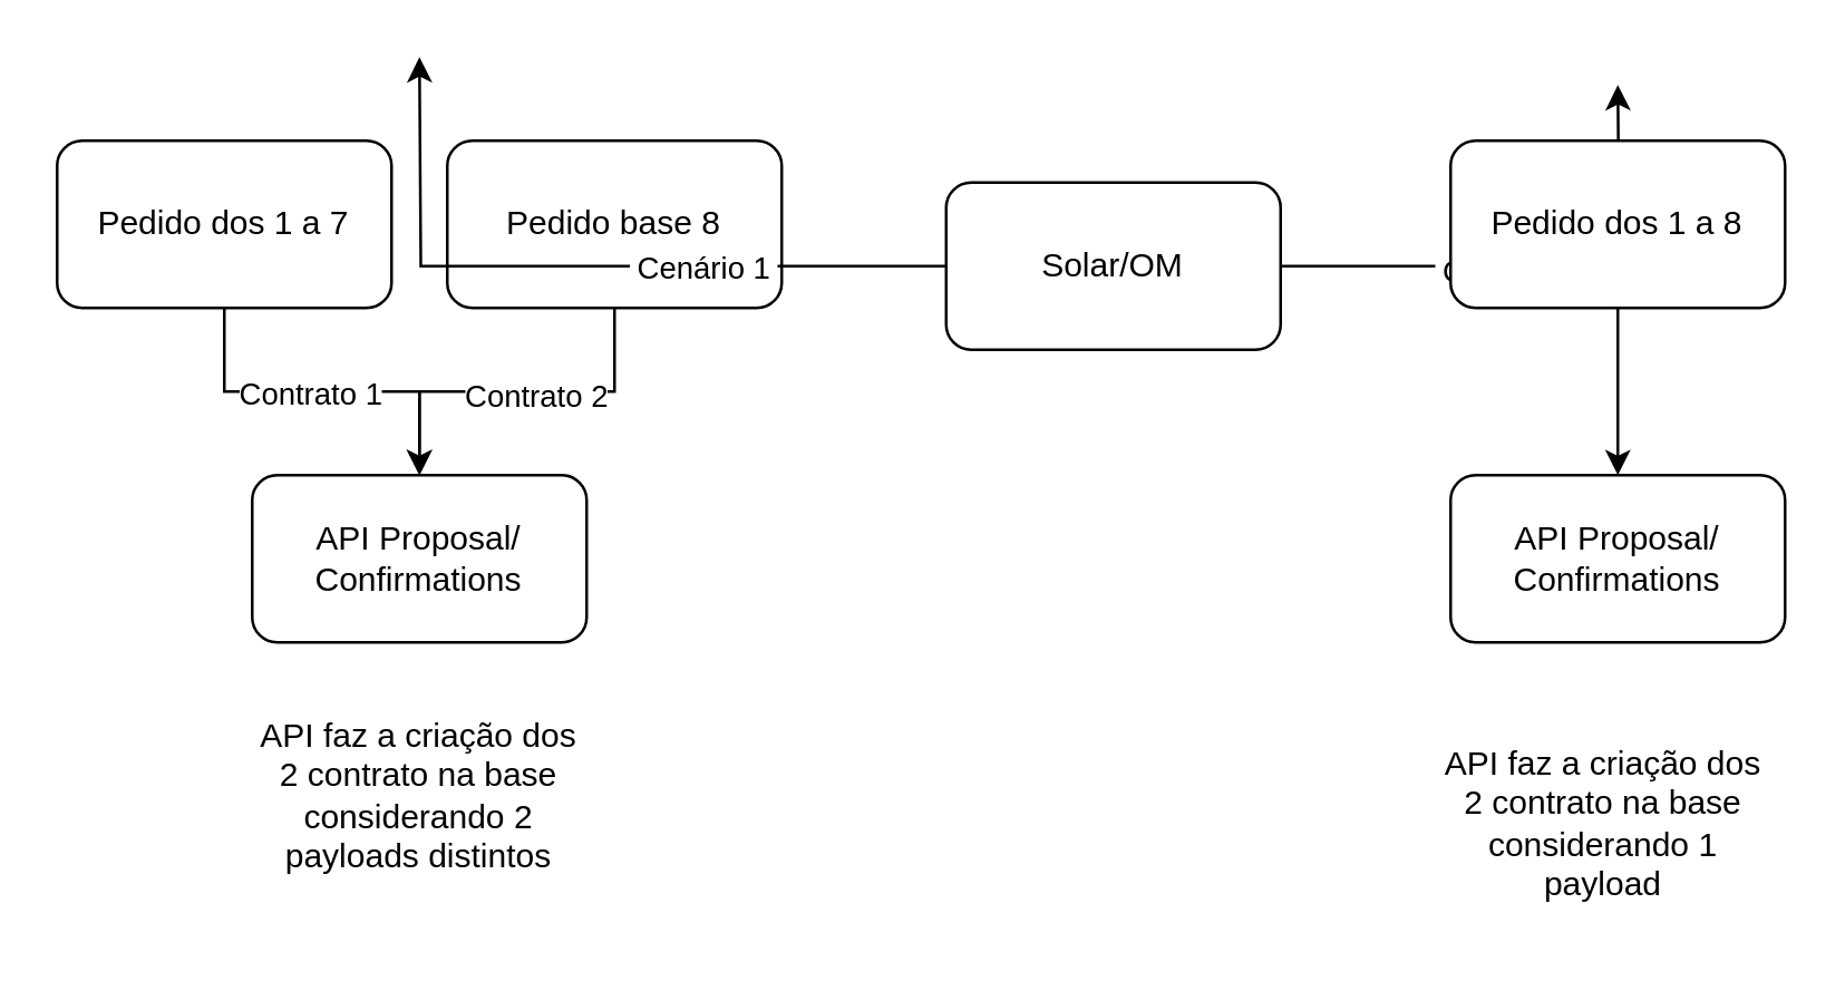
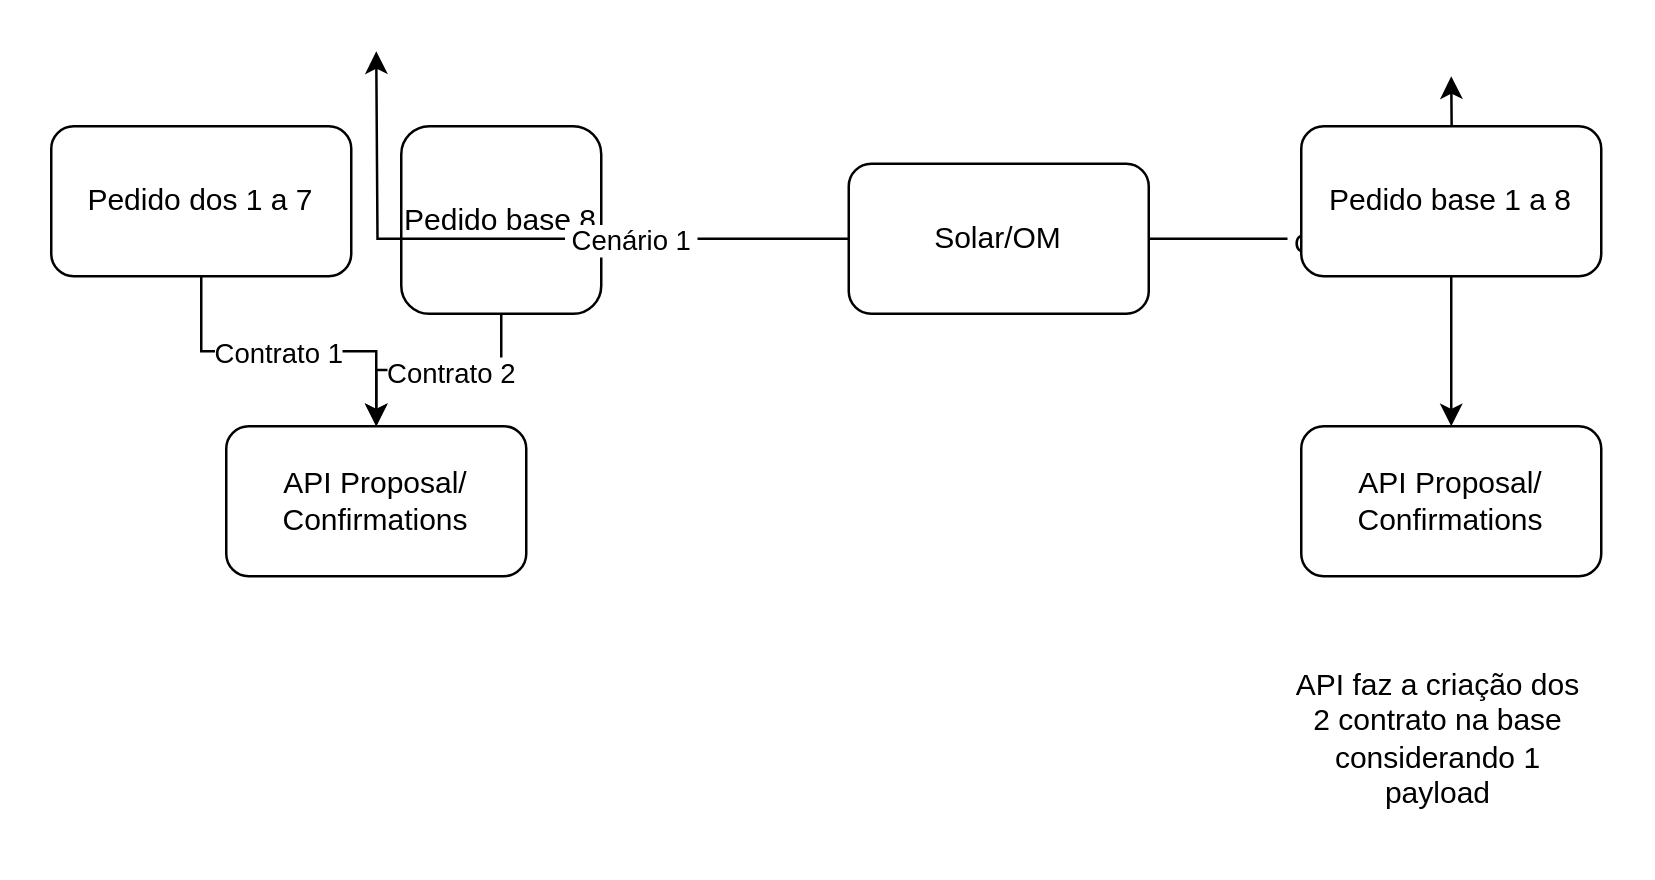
- <mxCell id="8" value="Pedido base 8" style="rounded=1;whiteSpace=wrap;html=1;" vertex="1" parent="1"><mxGeometry x="160" y="50" width="120" height="60" as="geometry" /></mxCell>
+ <mxCell id="8" value="Pedido base 8" style="rounded=1;whiteSpace=wrap;html=1;" vertex="1" parent="1"><mxGeometry x="160" y="50" width="80" height="75" as="geometry" /></mxCell>
- <mxCell id="15" value="Pedido dos 1 a 8" style="rounded=1;whiteSpace=wrap;html=1;" vertex="1" parent="1"><mxGeometry x="520" y="50" width="120" height="60" as="geometry" /></mxCell>
+ <mxCell id="15" value="Pedido base 1 a 8" style="rounded=1;whiteSpace=wrap;html=1;" vertex="1" parent="1"><mxGeometry x="520" y="50" width="120" height="60" as="geometry" /></mxCell>
- <mxCell id="18" value="API faz a criação dos 2 contrato na base considerando 2 payloads distintos" style="text;html=1;align=center;verticalAlign=middle;whiteSpace=wrap;rounded=0;" vertex="1" parent="1"><mxGeometry x="90" y="250" width="120" height="70" as="geometry" /></mxCell>
